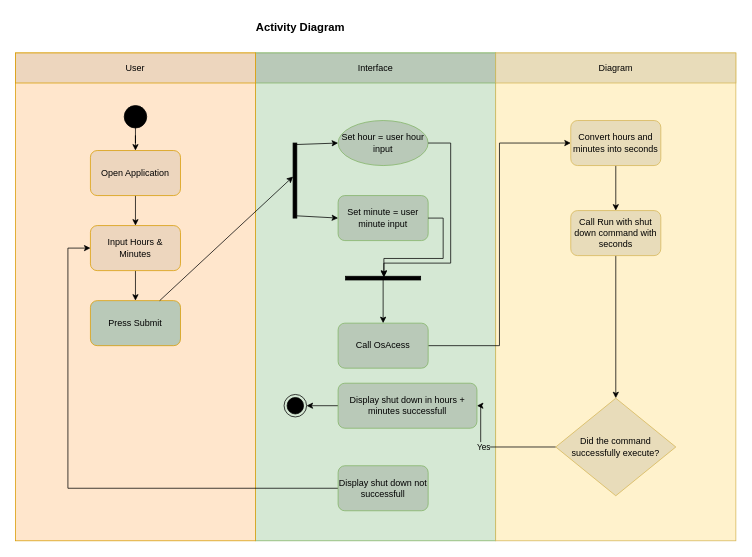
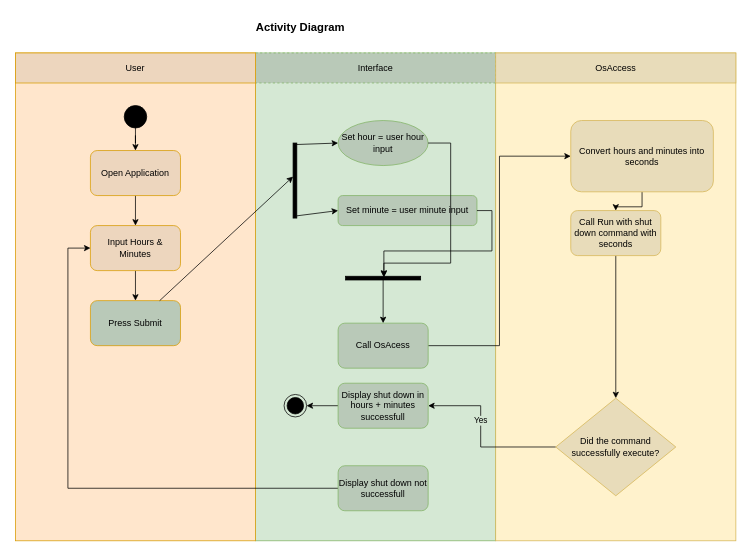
- <mxCell id="4" value="Interface" style="rounded=0;whiteSpace=wrap;html=1;fillColor=#B9C9B8;strokeColor=#82b366;gradientColor=none;" vertex="1" parent="1"><mxGeometry x="340" y="70" width="320" height="40" as="geometry" /></mxCell>
+ <mxCell id="4" value="Interface" style="rounded=0;whiteSpace=wrap;html=1;fillColor=#B9C9B8;strokeColor=#82b366;gradientColor=none;dashed=1;" vertex="1" parent="1"><mxGeometry x="340" y="70" width="320" height="40" as="geometry" /></mxCell>
- <mxCell id="5" value="Diagram" style="rounded=0;whiteSpace=wrap;html=1;fillColor=#E8DCBA;strokeColor=#d6b656;" vertex="1" parent="1"><mxGeometry x="660" y="70" width="320" height="40" as="geometry" /></mxCell>
+ <mxCell id="5" value="OsAccess" style="rounded=0;whiteSpace=wrap;html=1;fillColor=#E8DCBA;strokeColor=#d6b656;" vertex="1" parent="1"><mxGeometry x="660" y="70" width="320" height="40" as="geometry" /></mxCell>
- <mxCell id="20" value="Convert hours and minutes into seconds" style="rounded=1;whiteSpace=wrap;html=1;fillColor=#e8dcba;strokeColor=#d6b656;" vertex="1" parent="1"><mxGeometry x="760" y="160" width="120" height="60" as="geometry" /></mxCell>
+ <mxCell id="20" value="Convert hours and minutes into seconds" style="rounded=1;whiteSpace=wrap;html=1;fillColor=#e8dcba;strokeColor=#d6b656;" vertex="1" parent="1"><mxGeometry x="760" y="160" width="190" height="95" as="geometry" /></mxCell>
- <mxCell id="16" value="Set minute = user minute input" style="rounded=1;whiteSpace=wrap;html=1;fillColor=#b9c9b8;strokeColor=#82b366;" vertex="1" parent="1"><mxGeometry x="450" y="260" width="120" height="60" as="geometry" /></mxCell>
+ <mxCell id="16" value="Set minute = user minute input" style="rounded=1;whiteSpace=wrap;html=1;fillColor=#b9c9b8;strokeColor=#82b366;" vertex="1" parent="1"><mxGeometry x="450" y="260" width="185" height="40" as="geometry" /></mxCell>
- <mxCell id="35" value="Display shut down in hours + minutes successfull" style="rounded=1;whiteSpace=wrap;html=1;fillColor=#b9c9b8;strokeColor=#82b366;" vertex="1" parent="1"><mxGeometry x="450" y="510" width="185" height="60" as="geometry" /></mxCell>
+ <mxCell id="35" value="Display shut down in hours + minutes successfull" style="rounded=1;whiteSpace=wrap;html=1;fillColor=#b9c9b8;strokeColor=#82b366;" vertex="1" parent="1"><mxGeometry x="450" y="510" width="120" height="60" as="geometry" /></mxCell>
